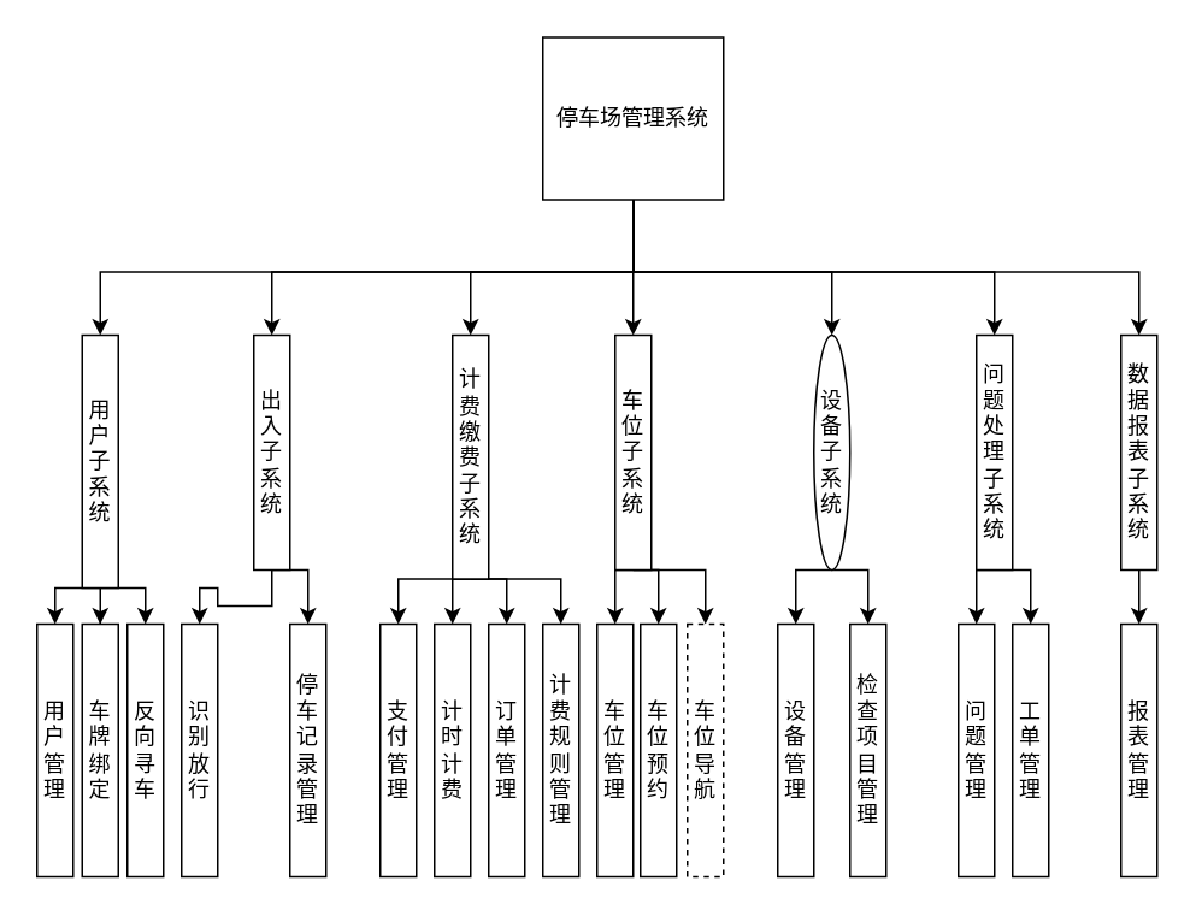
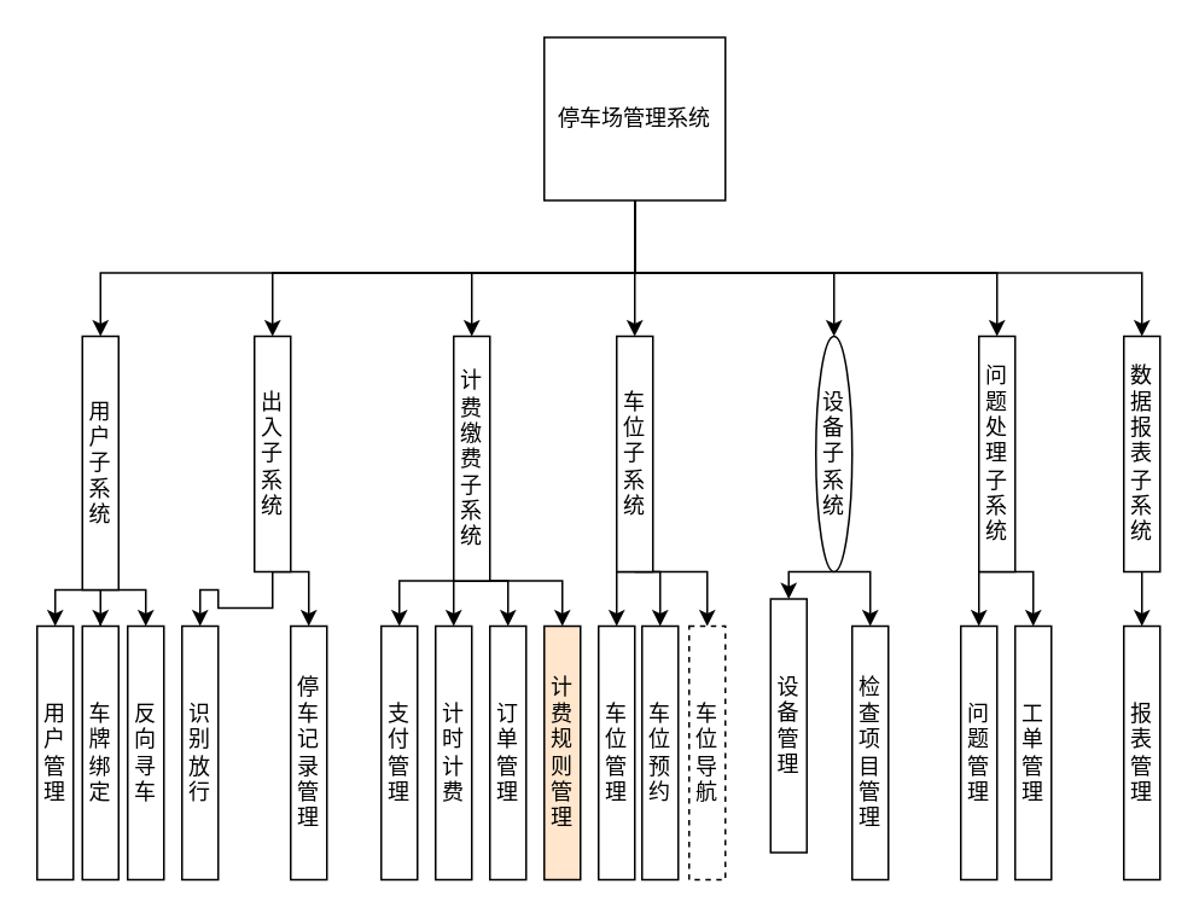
- <mxCell id="39" value="计费规则管理" style="rounded=0;whiteSpace=wrap;html=1;" vertex="1" parent="1"><mxGeometry x="300" y="345" width="20" height="140" as="geometry" /></mxCell>
+ <mxCell id="39" value="计费规则管理" style="rounded=0;whiteSpace=wrap;html=1;fillColor=#ffe6cc;" vertex="1" parent="1"><mxGeometry x="300" y="345" width="20" height="140" as="geometry" /></mxCell>
- <mxCell id="47" value="设备管理" style="rounded=0;whiteSpace=wrap;html=1;" vertex="1" parent="1"><mxGeometry x="430" y="345" width="20" height="140" as="geometry" /></mxCell>
+ <mxCell id="47" value="设备管理" style="rounded=0;whiteSpace=wrap;html=1;" vertex="1" parent="1"><mxGeometry x="425" y="330" width="20" height="140" as="geometry" /></mxCell>
